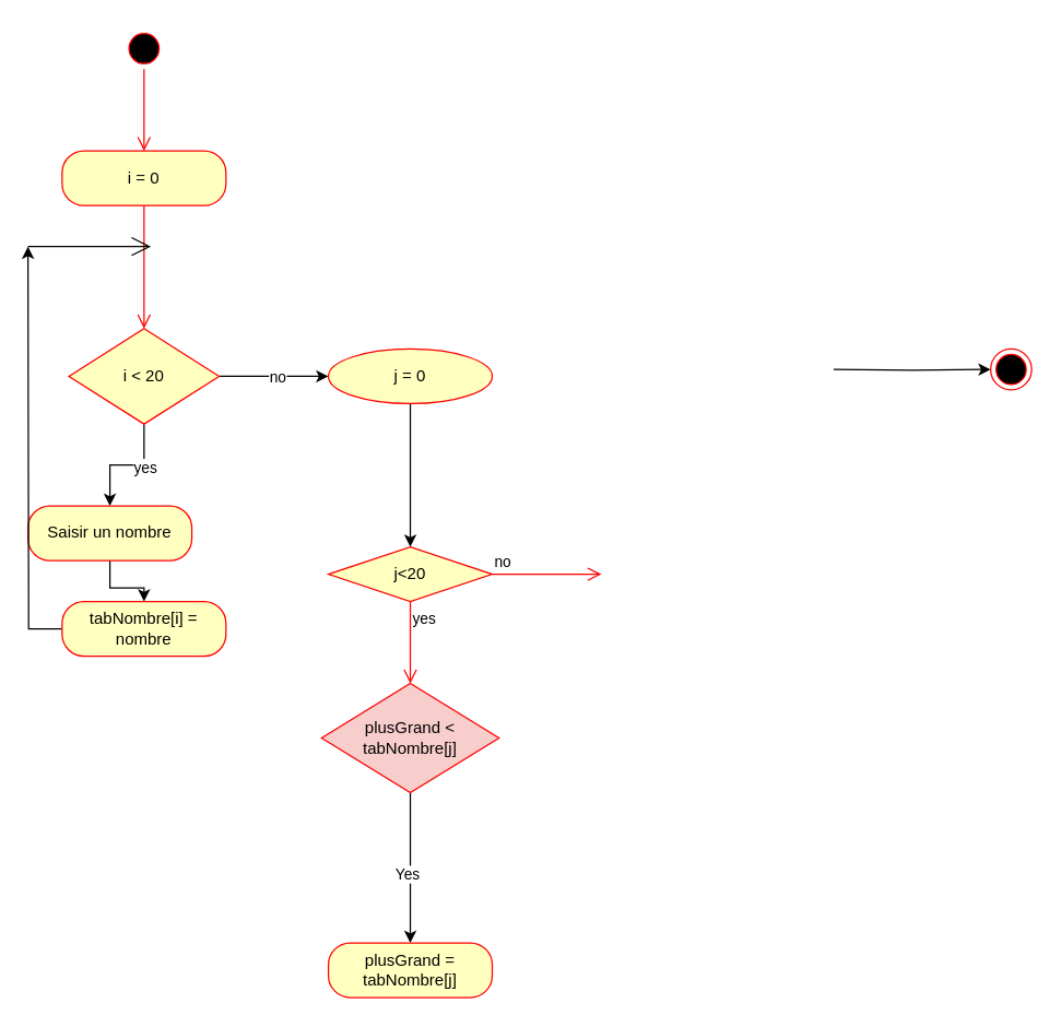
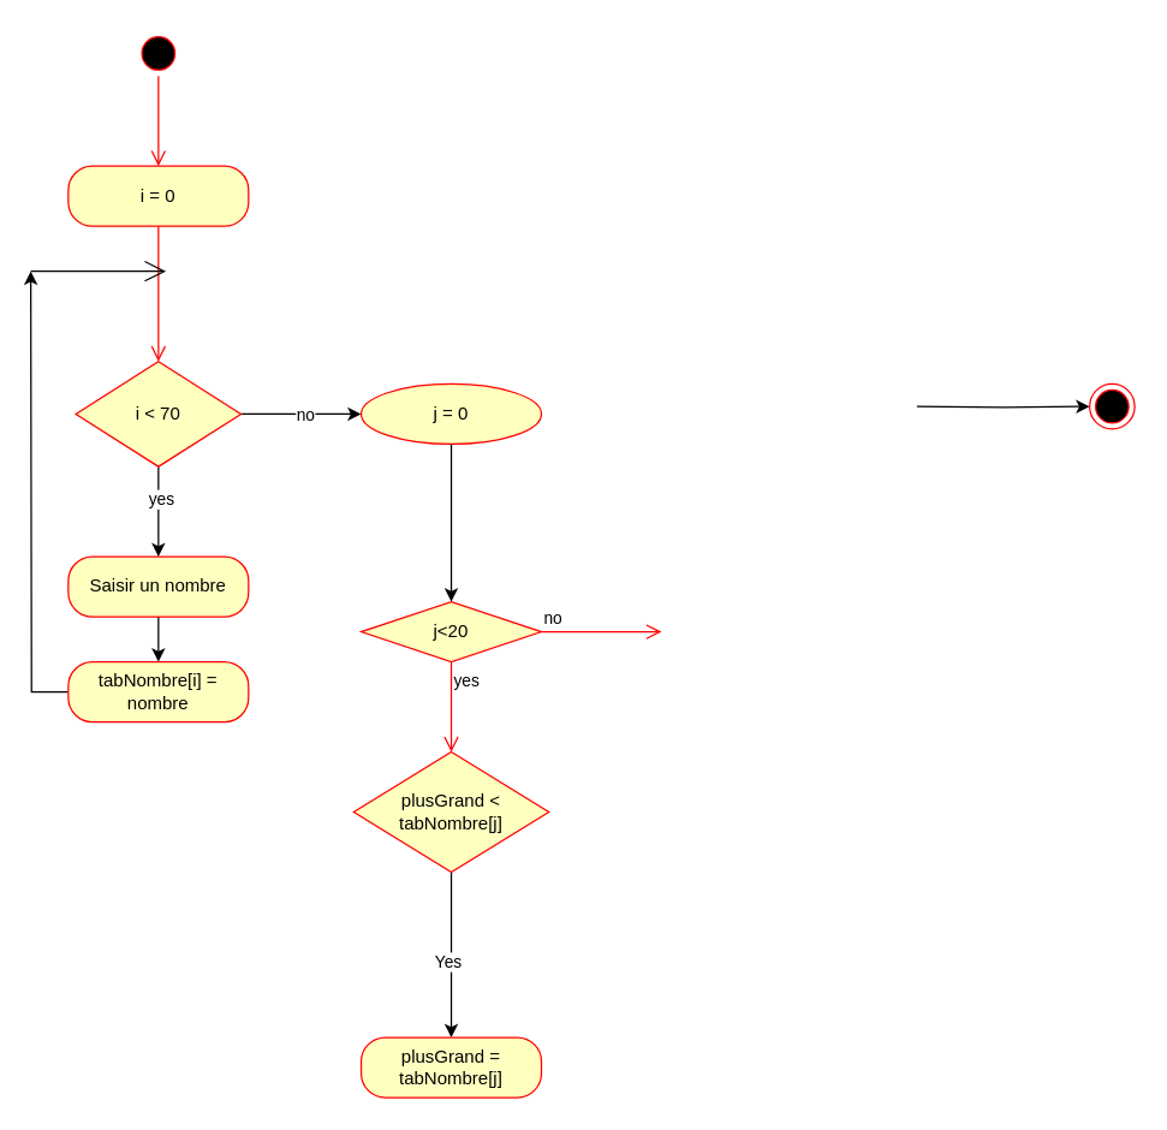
- <mxCell id="10" value="i &amp;lt; 20" style="rhombus;whiteSpace=wrap;html=1;fontColor=#000000;fillColor=#ffffc0;strokeColor=#ff0000;" vertex="1" parent="1"><mxGeometry x="50" y="240" width="110" height="70" as="geometry" /></mxCell>
+ <mxCell id="10" value="i &amp;lt; 70" style="rhombus;whiteSpace=wrap;html=1;fontColor=#000000;fillColor=#ffffc0;strokeColor=#ff0000;" vertex="1" parent="1"><mxGeometry x="50" y="240" width="110" height="70" as="geometry" /></mxCell>
- <mxCell id="12" value="Saisir un nombre" style="rounded=1;whiteSpace=wrap;html=1;arcSize=40;fontColor=#000000;fillColor=#ffffc0;strokeColor=#ff0000;" vertex="1" parent="1"><mxGeometry x="20" y="370" width="120" height="40" as="geometry" /></mxCell>
+ <mxCell id="12" value="Saisir un nombre" style="rounded=1;whiteSpace=wrap;html=1;arcSize=40;fontColor=#000000;fillColor=#ffffc0;strokeColor=#ff0000;" vertex="1" parent="1"><mxGeometry x="45" y="370" width="120" height="40" as="geometry" /></mxCell>
- <mxCell id="15" value="plusGrand &amp;lt; tabNombre[j]" style="rhombus;whiteSpace=wrap;html=1;fontColor=#000000;fillColor=#f8cecc;strokeColor=#ff0000;" vertex="1" parent="1"><mxGeometry x="235" y="500" width="130" height="80" as="geometry" /></mxCell>
+ <mxCell id="15" value="plusGrand &amp;lt; tabNombre[j]" style="rhombus;whiteSpace=wrap;html=1;fontColor=#000000;fillColor=#ffffc0;strokeColor=#ff0000;" vertex="1" parent="1"><mxGeometry x="235" y="500" width="130" height="80" as="geometry" /></mxCell>
